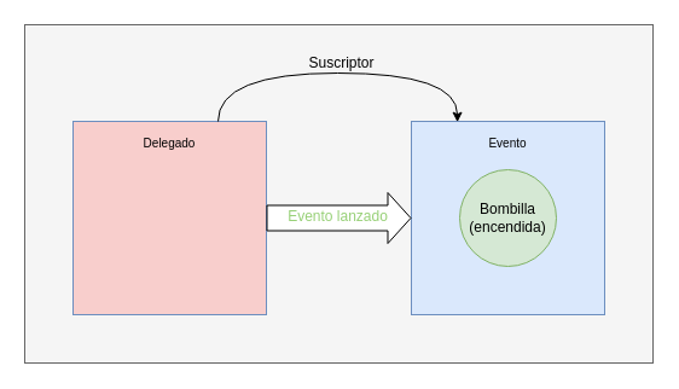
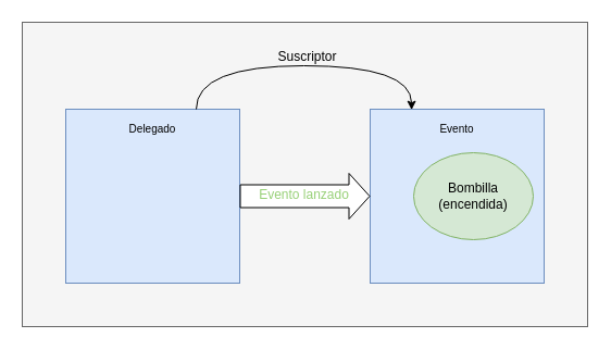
- <mxCell id="4" value="&lt;font size=&quot;1&quot;&gt;Delegado&lt;/font&gt;" style="whiteSpace=wrap;html=1;aspect=fixed;fillColor=#f8cecc;strokeColor=#6c8ebf;spacingTop=-125;" vertex="1" parent="1"><mxGeometry x="60" y="100" width="160" height="160" as="geometry" /></mxCell>
+ <mxCell id="4" value="&lt;font size=&quot;1&quot;&gt;Delegado&lt;/font&gt;" style="whiteSpace=wrap;html=1;aspect=fixed;fillColor=#dae8fc;strokeColor=#6c8ebf;spacingTop=-125;" vertex="1" parent="1"><mxGeometry x="60" y="100" width="160" height="160" as="geometry" /></mxCell>
- <mxCell id="5" value="Bombilla&lt;br&gt;(encendida)&lt;br&gt;" style="ellipse;whiteSpace=wrap;html=1;aspect=fixed;fillColor=#d5e8d4;strokeColor=#82b366;" vertex="1" parent="1"><mxGeometry x="380" y="140" width="80" height="80" as="geometry" /></mxCell>
+ <mxCell id="5" value="Bombilla&lt;br&gt;(encendida)&lt;br&gt;" style="ellipse;whiteSpace=wrap;html=1;aspect=fixed;fillColor=#d5e8d4;strokeColor=#82b366;" vertex="1" parent="1"><mxGeometry x="380" y="140" width="110" height="80" as="geometry" /></mxCell>
